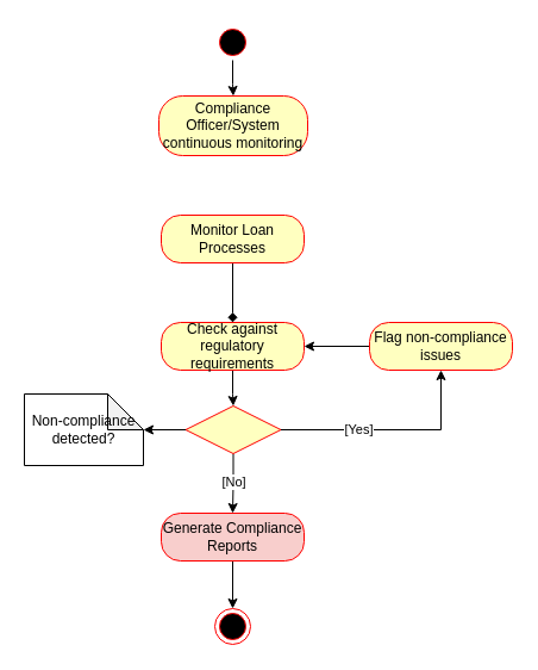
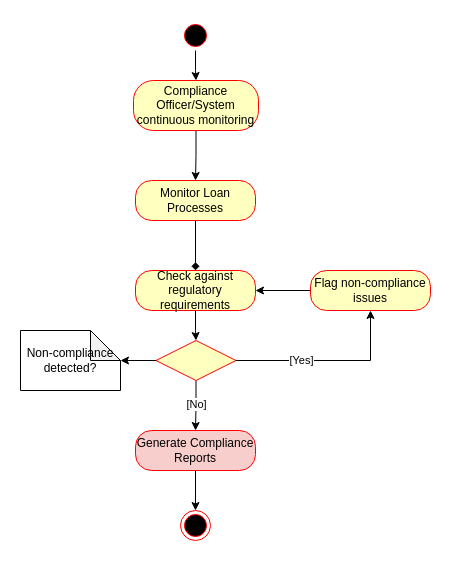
+ <mxCell id="4" value="" style="edgeStyle=orthogonalEdgeStyle;rounded=0;orthogonalLoop=1;jettySize=auto;html=1;" edge="1" parent="1" source="5" target="7"><mxGeometry relative="1" as="geometry" /></mxCell>
